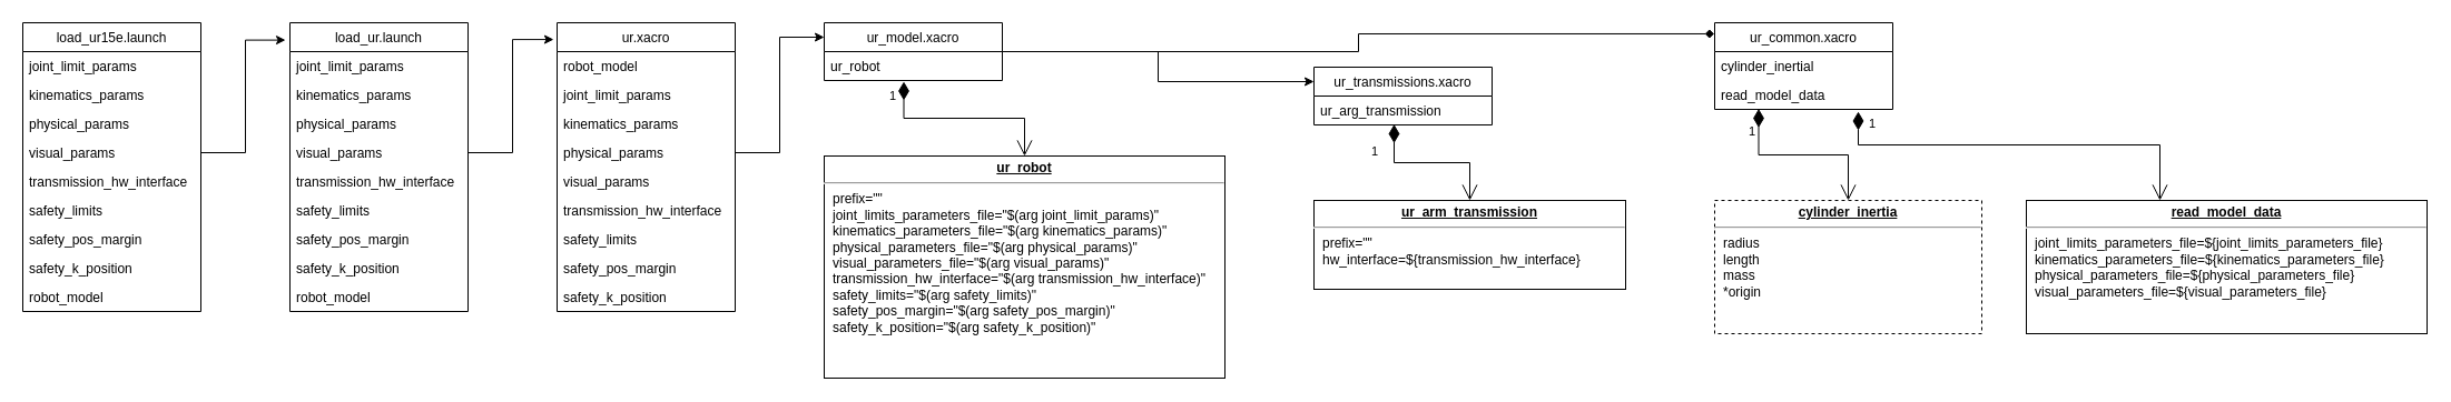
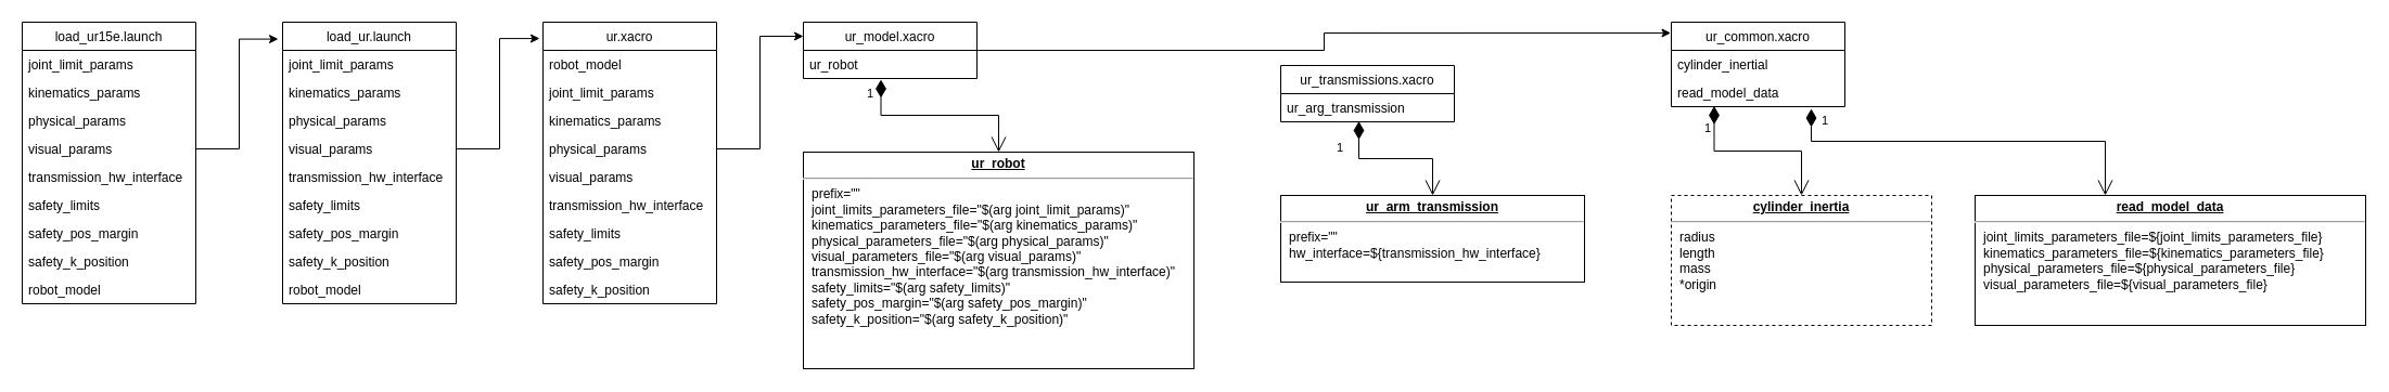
- <mxCell id="33" style="edgeStyle=orthogonalEdgeStyle;rounded=0;orthogonalLoop=1;jettySize=auto;html=1;entryX=-0.003;entryY=0.128;entryDx=0;entryDy=0;entryPerimeter=0;endArrow=diamond;" edge="1" parent="1" source="34" target="43"><mxGeometry relative="1" as="geometry" /></mxCell>
+ <mxCell id="33" style="edgeStyle=orthogonalEdgeStyle;rounded=0;orthogonalLoop=1;jettySize=auto;html=1;entryX=-0.003;entryY=0.128;entryDx=0;entryDy=0;entryPerimeter=0;" edge="1" parent="1" source="34" target="43"><mxGeometry relative="1" as="geometry" /></mxCell>
- <mxCell id="32" style="edgeStyle=orthogonalEdgeStyle;rounded=0;orthogonalLoop=1;jettySize=auto;html=1;entryX=0;entryY=0.25;entryDx=0;entryDy=0;" edge="1" parent="1" source="34" target="41"><mxGeometry relative="1" as="geometry" /></mxCell>
